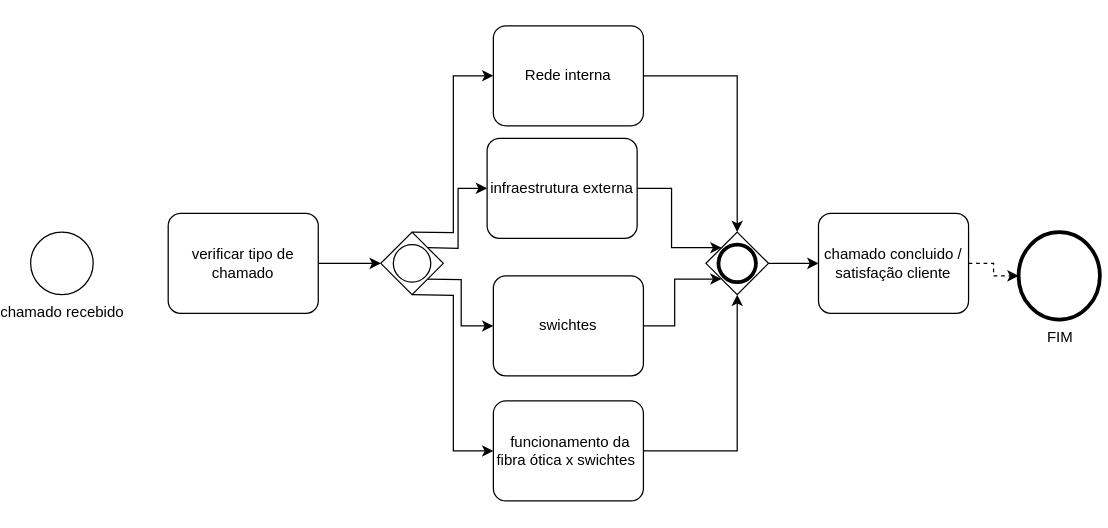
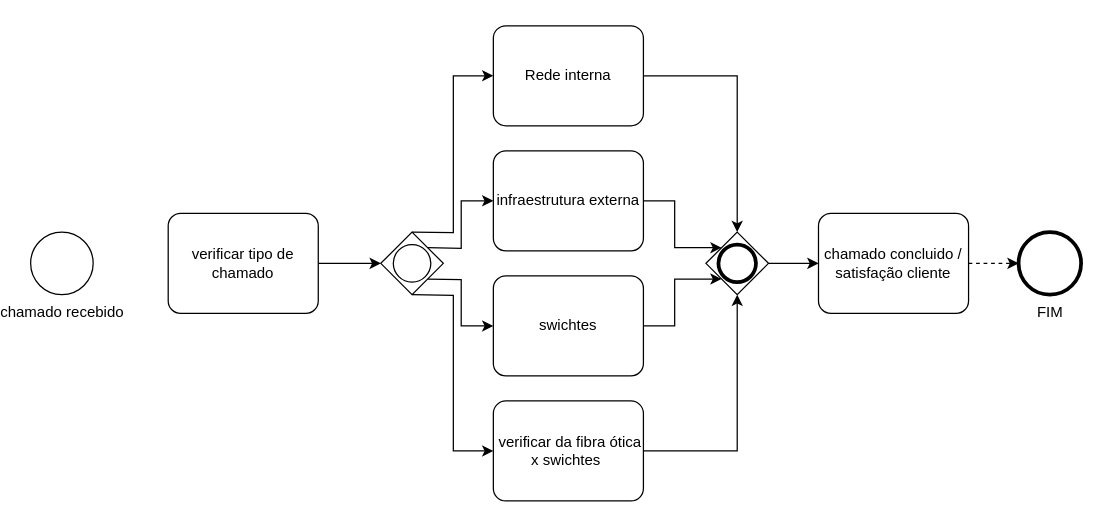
- <mxCell id="6" value="&lt;font style=&quot;vertical-align: inherit;&quot;&gt;&lt;font style=&quot;vertical-align: inherit;&quot;&gt;infraestrutura externa&lt;/font&gt;&lt;/font&gt;" style="points=[[0.25,0,0],[0.5,0,0],[0.75,0,0],[1,0.25,0],[1,0.5,0],[1,0.75,0],[0.75,1,0],[0.5,1,0],[0.25,1,0],[0,0.75,0],[0,0.5,0],[0,0.25,0]];shape=mxgraph.bpmn.task;whiteSpace=wrap;rectStyle=rounded;size=10;html=1;container=1;expand=0;collapsible=0;taskMarker=abstract;" vertex="1" parent="1"><mxGeometry x="385" y="110" width="120" height="80" as="geometry" /></mxCell>
+ <mxCell id="6" value="&lt;font style=&quot;vertical-align: inherit;&quot;&gt;&lt;font style=&quot;vertical-align: inherit;&quot;&gt;infraestrutura externa&lt;/font&gt;&lt;/font&gt;" style="points=[[0.25,0,0],[0.5,0,0],[0.75,0,0],[1,0.25,0],[1,0.5,0],[1,0.75,0],[0.75,1,0],[0.5,1,0],[0.25,1,0],[0,0.75,0],[0,0.5,0],[0,0.25,0]];shape=mxgraph.bpmn.task;whiteSpace=wrap;rectStyle=rounded;size=10;html=1;container=1;expand=0;collapsible=0;taskMarker=abstract;" vertex="1" parent="1"><mxGeometry x="390" y="120" width="120" height="80" as="geometry" /></mxCell>
- <mxCell id="21" value="FIM" style="points=[[0.145,0.145,0],[0.5,0,0],[0.855,0.145,0],[1,0.5,0],[0.855,0.855,0],[0.5,1,0],[0.145,0.855,0],[0,0.5,0]];shape=mxgraph.bpmn.event;html=1;verticalLabelPosition=bottom;labelBackgroundColor=#ffffff;verticalAlign=top;align=center;perimeter=ellipsePerimeter;outlineConnect=0;aspect=fixed;outline=end;symbol=terminate2;" vertex="1" parent="1"><mxGeometry x="810" y="185" width="65" height="70" as="geometry" /></mxCell>
+ <mxCell id="21" value="FIM" style="points=[[0.145,0.145,0],[0.5,0,0],[0.855,0.145,0],[1,0.5,0],[0.855,0.855,0],[0.5,1,0],[0.145,0.855,0],[0,0.5,0]];shape=mxgraph.bpmn.event;html=1;verticalLabelPosition=bottom;labelBackgroundColor=#ffffff;verticalAlign=top;align=center;perimeter=ellipsePerimeter;outlineConnect=0;aspect=fixed;outline=end;symbol=terminate2;" vertex="1" parent="1"><mxGeometry x="810" y="185" width="50" height="50" as="geometry" /></mxCell>
- <mxCell id="8" value="&amp;nbsp;funcionamento da fibra ótica x swichtes&amp;nbsp;" style="points=[[0.25,0,0],[0.5,0,0],[0.75,0,0],[1,0.25,0],[1,0.5,0],[1,0.75,0],[0.75,1,0],[0.5,1,0],[0.25,1,0],[0,0.75,0],[0,0.5,0],[0,0.25,0]];shape=mxgraph.bpmn.task;whiteSpace=wrap;rectStyle=rounded;size=10;html=1;container=1;expand=0;collapsible=0;taskMarker=abstract;" vertex="1" parent="1"><mxGeometry x="390" y="320" width="120" height="80" as="geometry" /></mxCell>
+ <mxCell id="8" value="&amp;nbsp;verificar da fibra ótica x swichtes&amp;nbsp;" style="points=[[0.25,0,0],[0.5,0,0],[0.75,0,0],[1,0.25,0],[1,0.5,0],[1,0.75,0],[0.75,1,0],[0.5,1,0],[0.25,1,0],[0,0.75,0],[0,0.5,0],[0,0.25,0]];shape=mxgraph.bpmn.task;whiteSpace=wrap;rectStyle=rounded;size=10;html=1;container=1;expand=0;collapsible=0;taskMarker=abstract;" vertex="1" parent="1"><mxGeometry x="390" y="320" width="120" height="80" as="geometry" /></mxCell>
